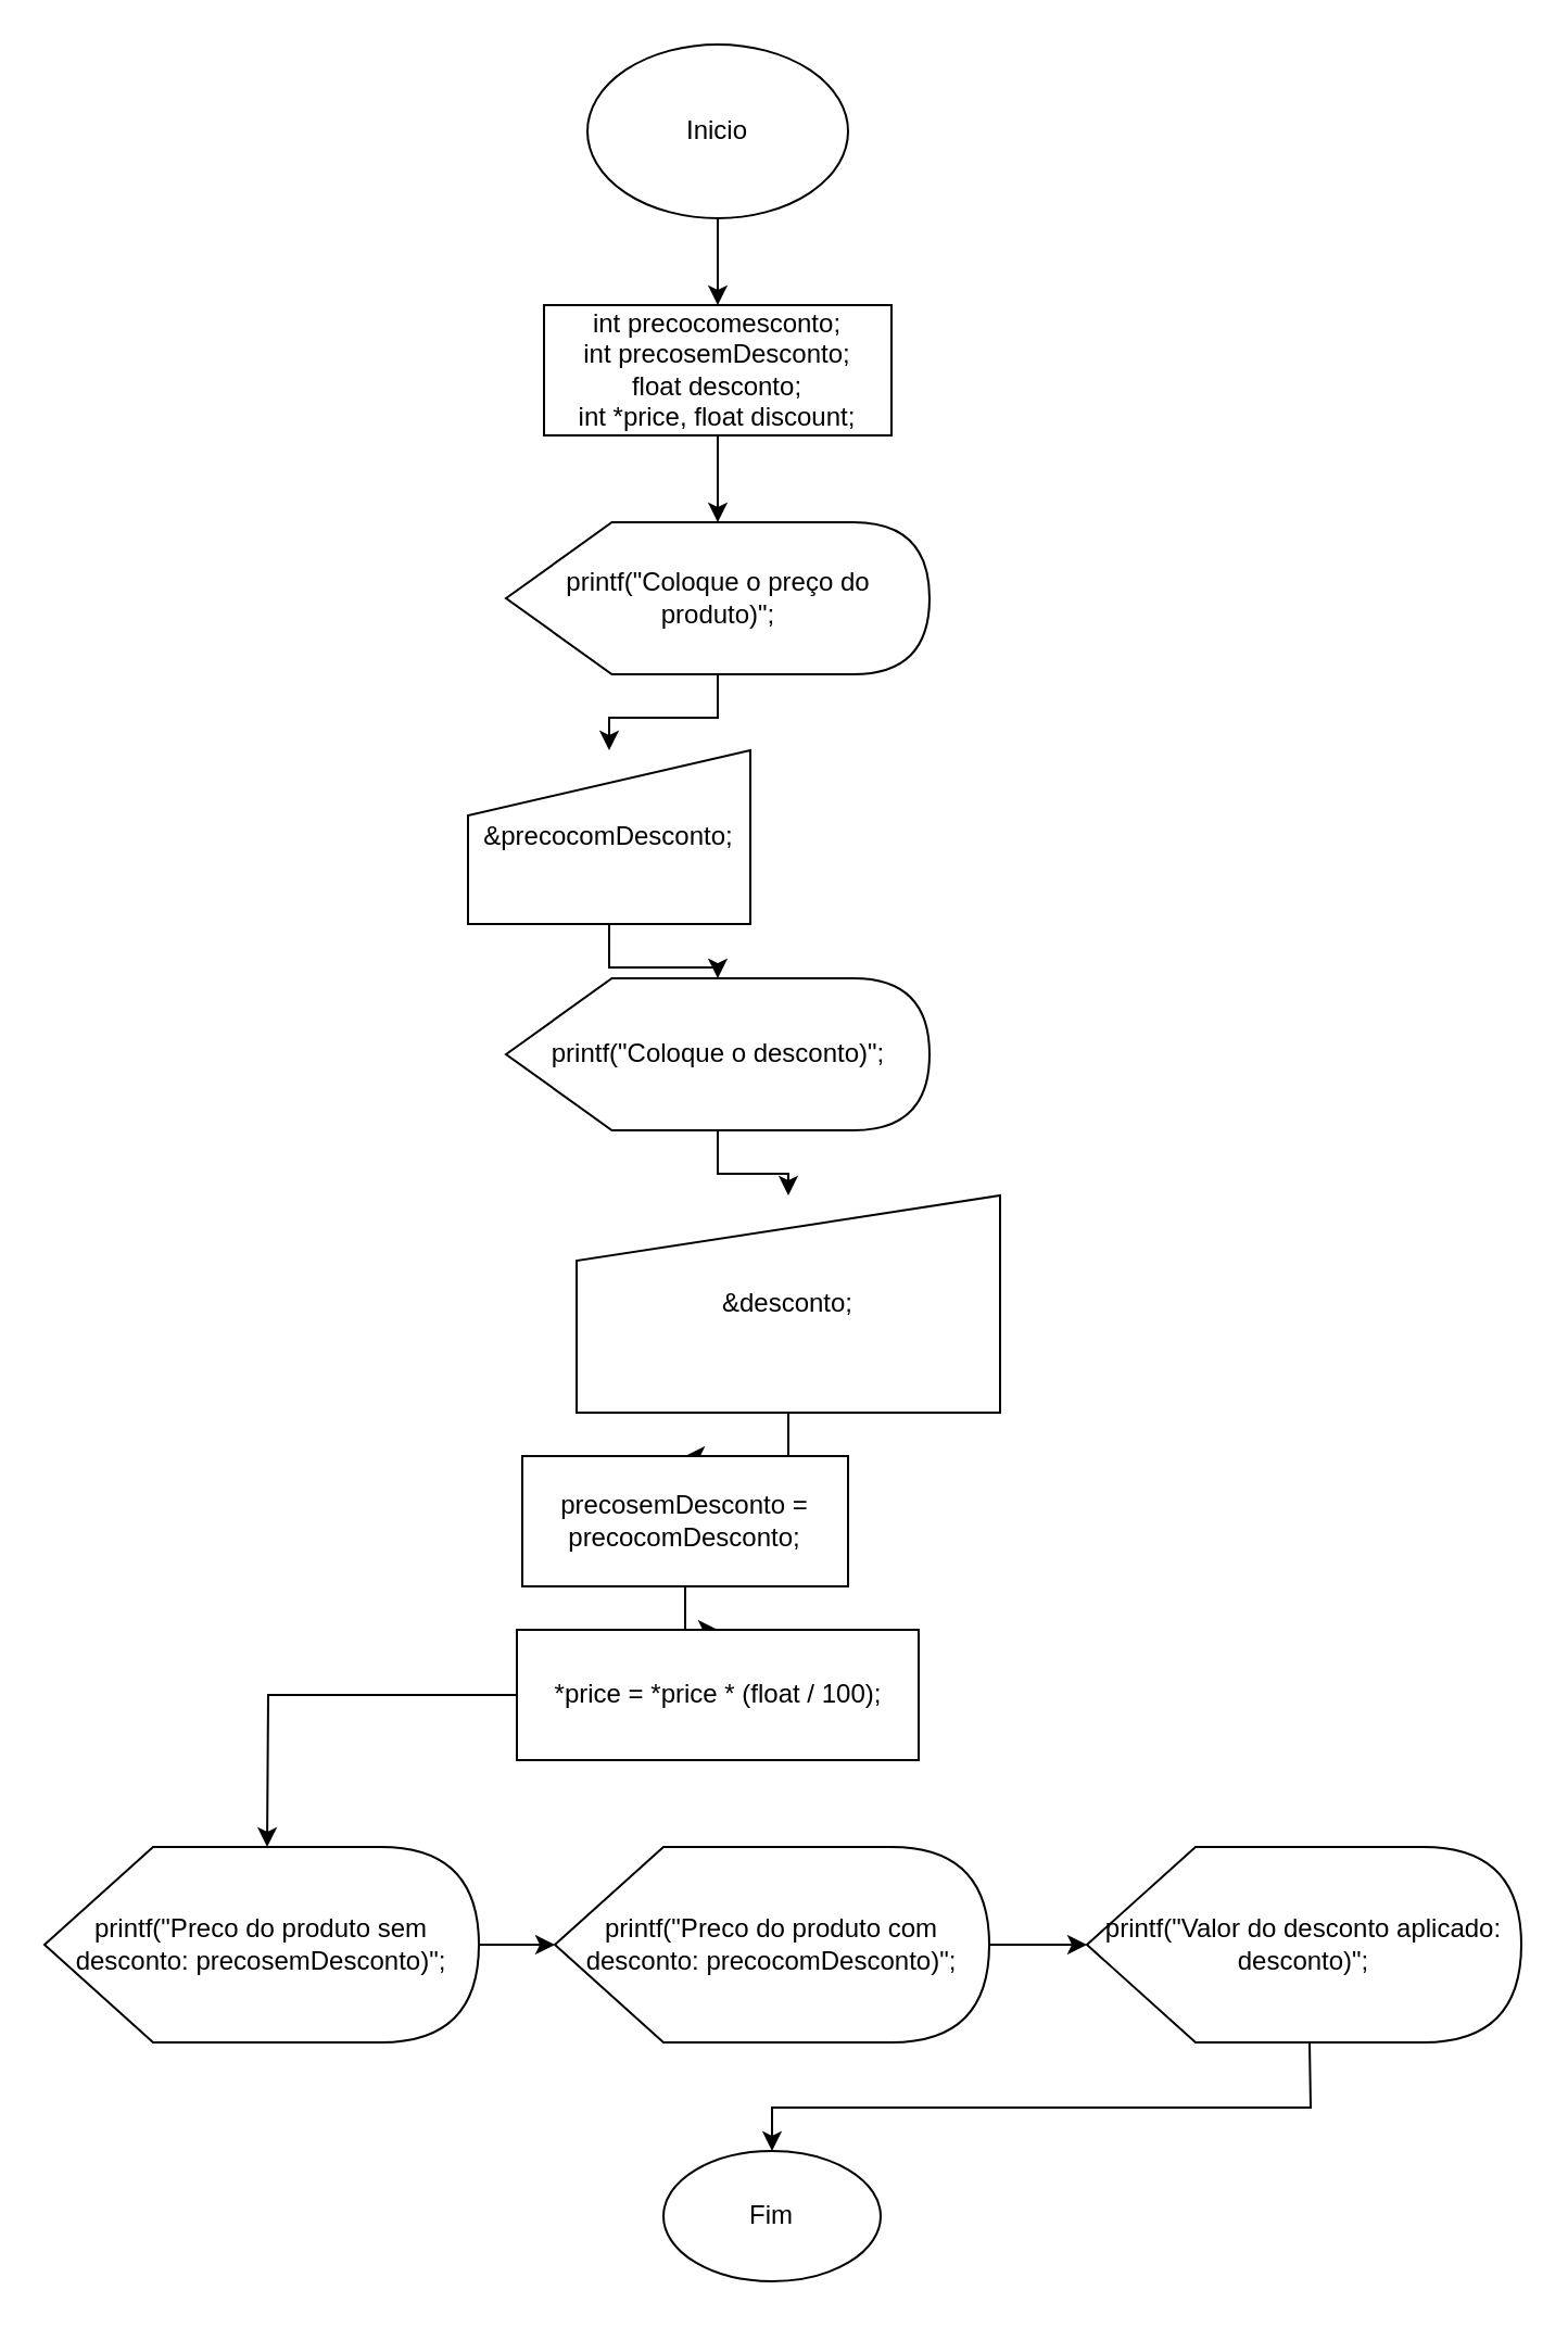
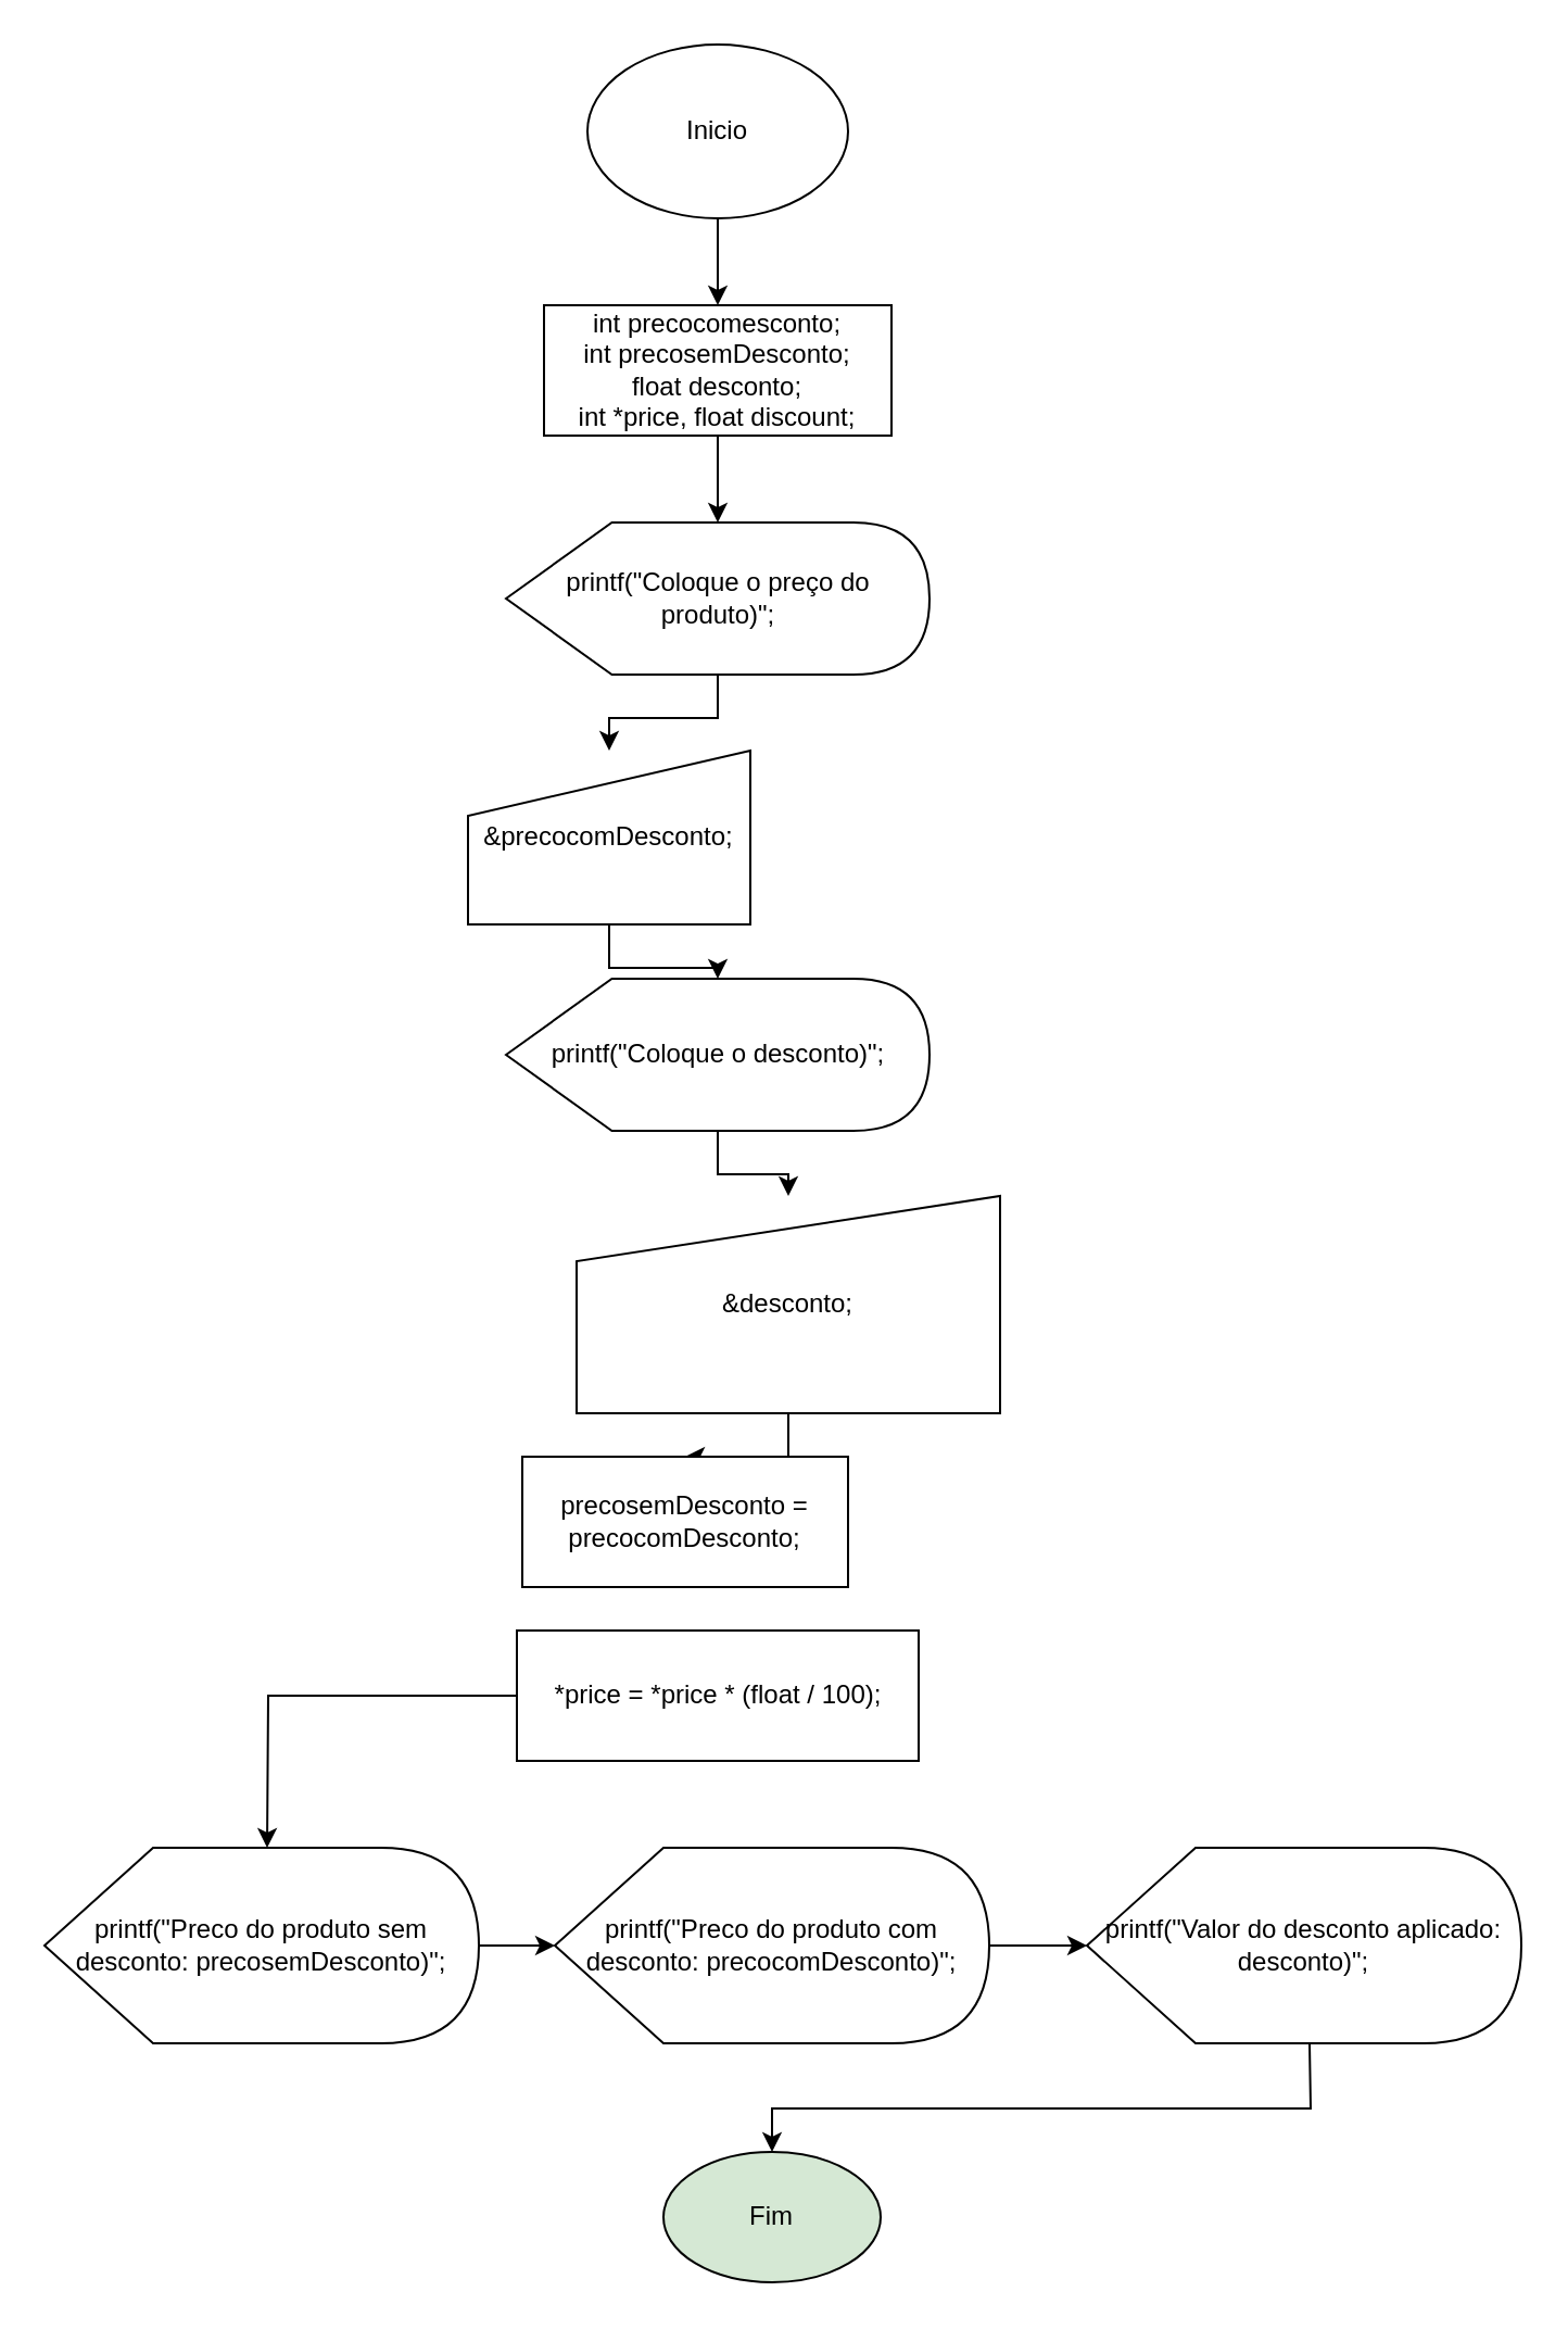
- <mxCell id="14" value="" style="edgeStyle=orthogonalEdgeStyle;rounded=0;orthogonalLoop=1;jettySize=auto;html=1;" edge="1" parent="1" source="15" target="16"><mxGeometry relative="1" as="geometry" /></mxCell>
- <mxCell id="23" value="Fim" style="ellipse;whiteSpace=wrap;html=1;" vertex="1" parent="1"><mxGeometry x="305" y="990" width="100" height="60" as="geometry" /></mxCell>
+ <mxCell id="23" value="Fim" style="ellipse;whiteSpace=wrap;html=1;fillColor=#d5e8d4;" vertex="1" parent="1"><mxGeometry x="305" y="990" width="100" height="60" as="geometry" /></mxCell>
